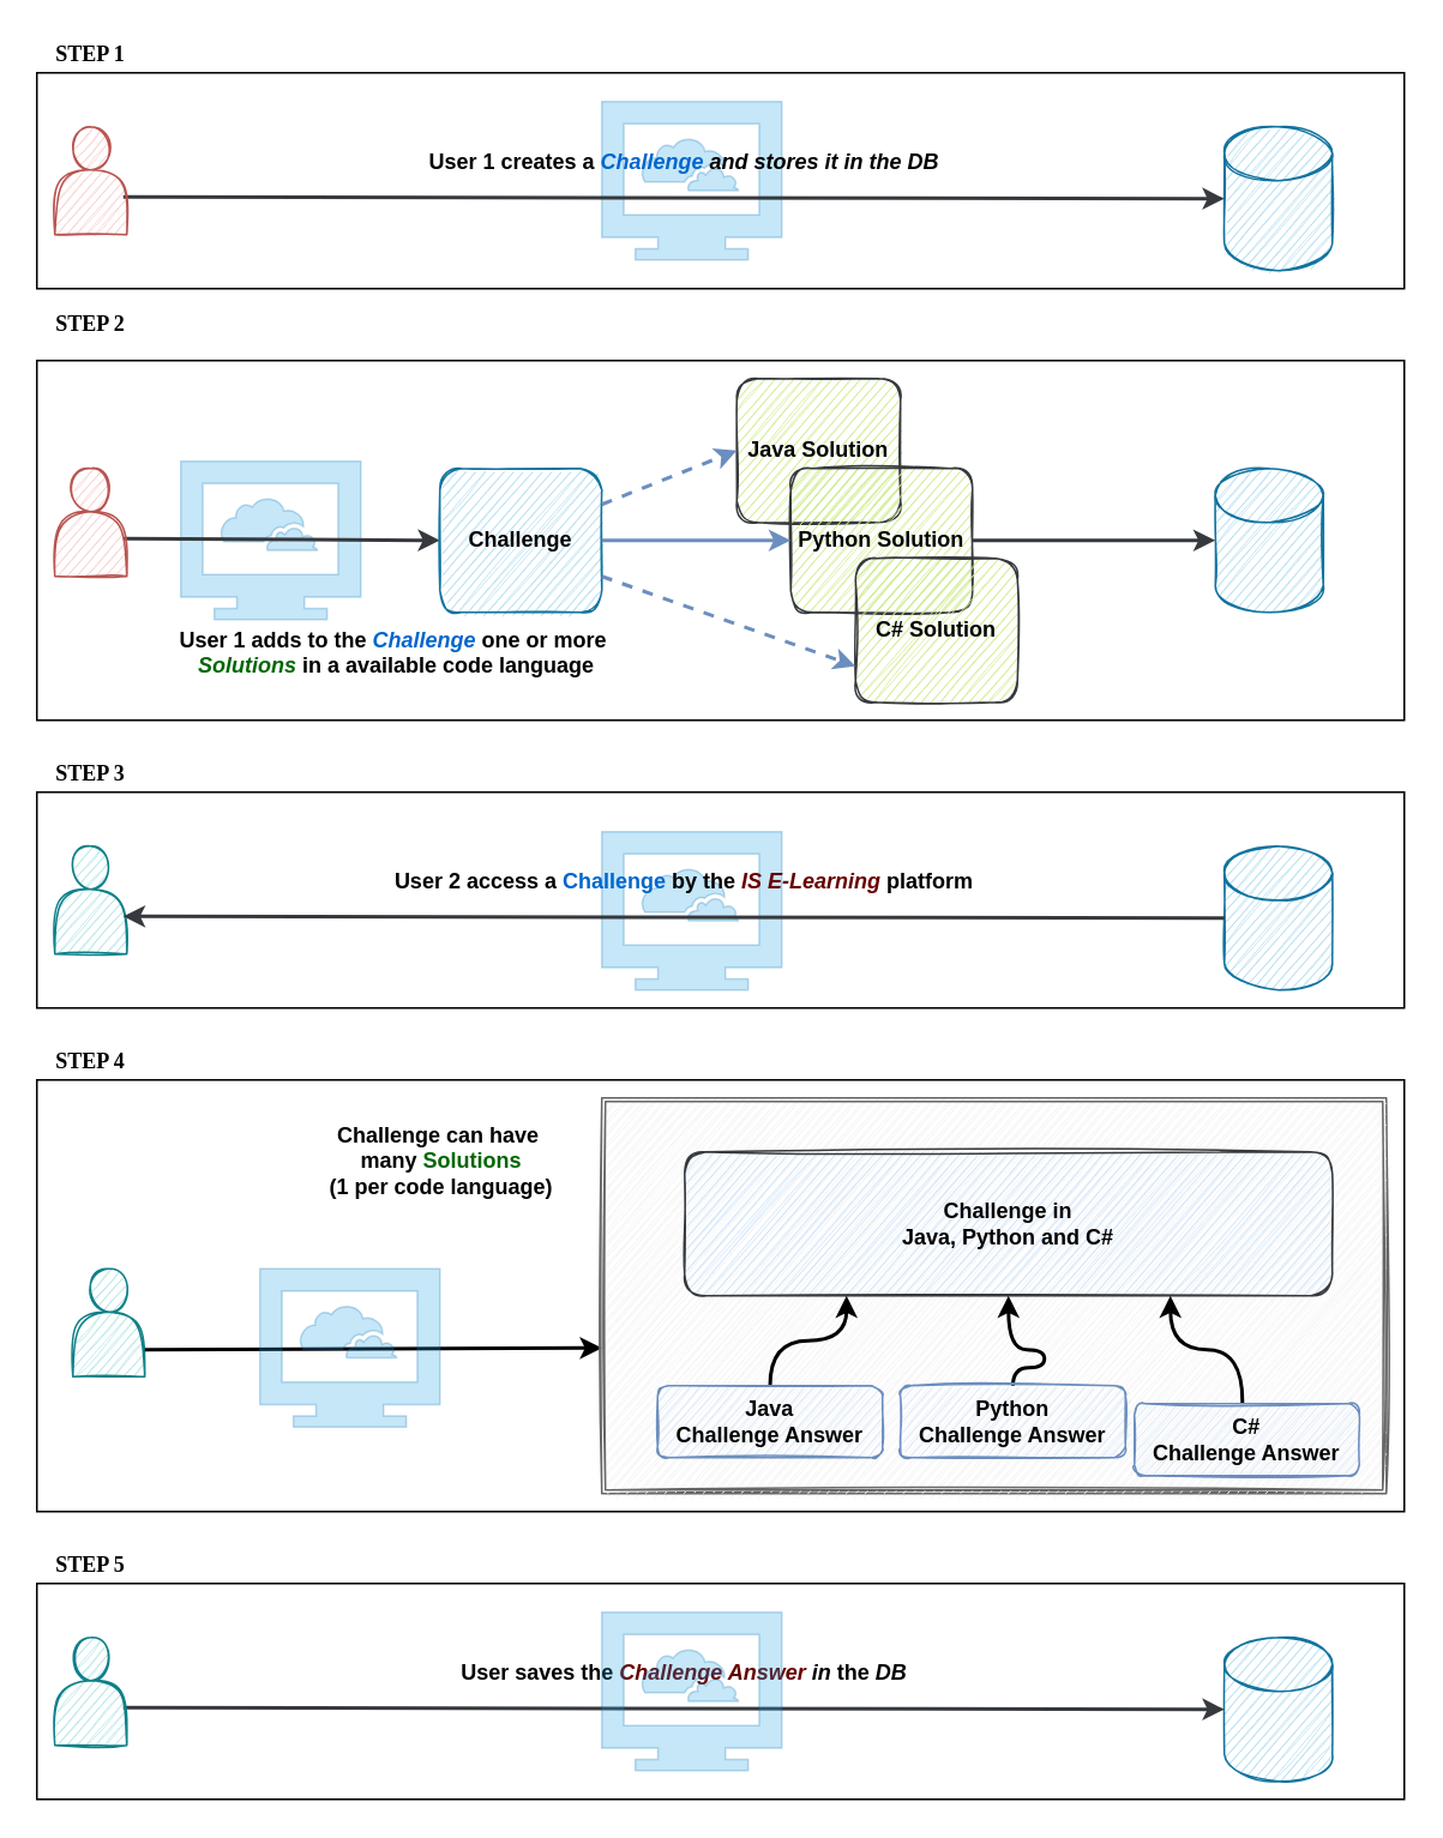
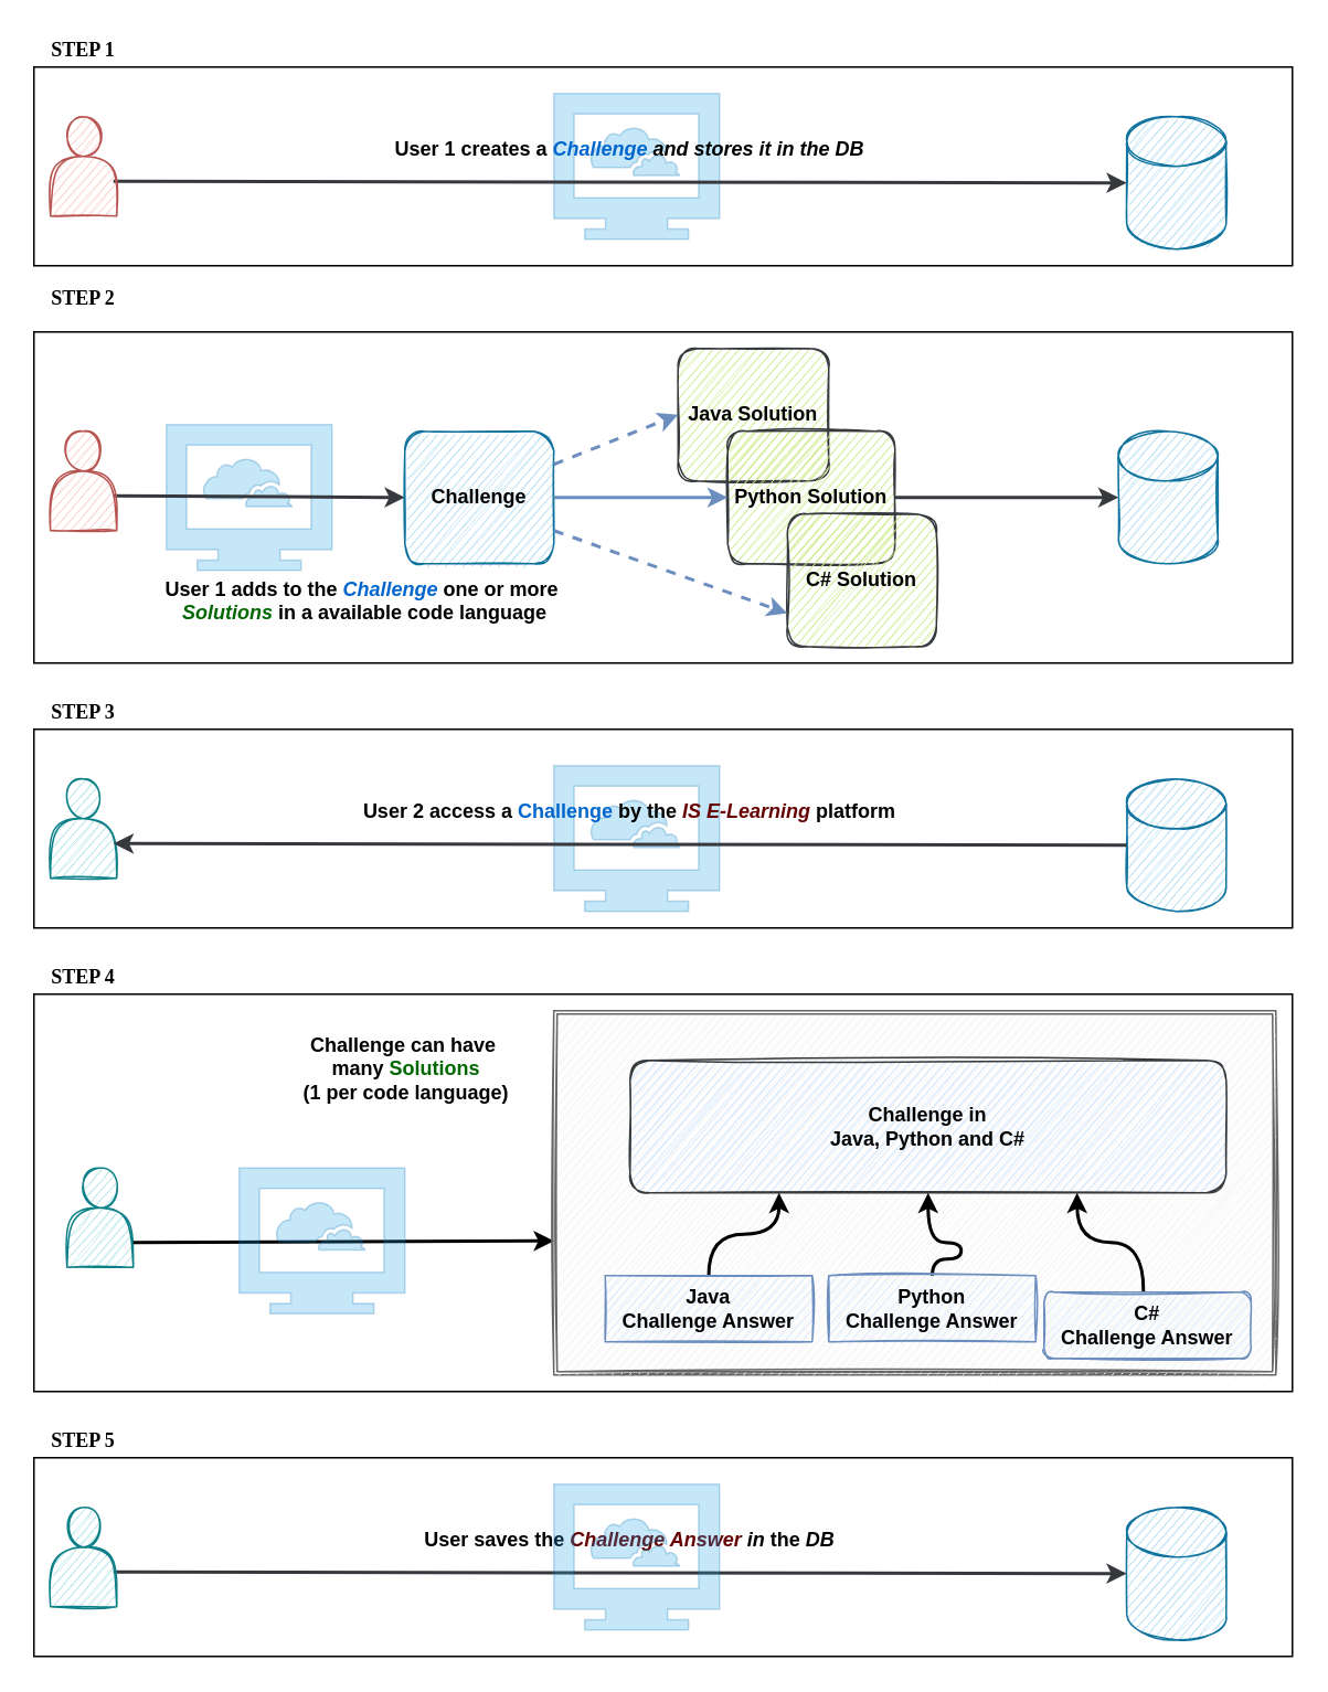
- <mxCell id="17" value="&lt;b&gt;Java&lt;br&gt;Challenge Answer&lt;/b&gt;" style="rounded=1;whiteSpace=wrap;html=1;shadow=0;sketch=1;fillColor=#dae8fc;strokeColor=#6c8ebf;" parent="1" vertex="1"><mxGeometry x="365" y="770" width="125" height="40" as="geometry" /></mxCell>
+ <mxCell id="17" value="&lt;b&gt;Java&lt;br&gt;Challenge Answer&lt;/b&gt;" style="whiteSpace=wrap;html=1;shadow=0;sketch=1;fillColor=#dae8fc;strokeColor=#6c8ebf;rounded=0;" parent="1" vertex="1"><mxGeometry x="365" y="770" width="125" height="40" as="geometry" /></mxCell>
- <mxCell id="50" value="&lt;b&gt;Python&lt;br&gt;Challenge Answer&lt;/b&gt;" style="rounded=1;whiteSpace=wrap;html=1;shadow=0;sketch=1;fillColor=#dae8fc;strokeColor=#6c8ebf;" parent="1" vertex="1"><mxGeometry x="500" y="770" width="125" height="40" as="geometry" /></mxCell>
+ <mxCell id="50" value="&lt;b&gt;Python&lt;br&gt;Challenge Answer&lt;/b&gt;" style="whiteSpace=wrap;html=1;shadow=0;sketch=1;fillColor=#dae8fc;strokeColor=#6c8ebf;rounded=0;" parent="1" vertex="1"><mxGeometry x="500" y="770" width="125" height="40" as="geometry" /></mxCell>
